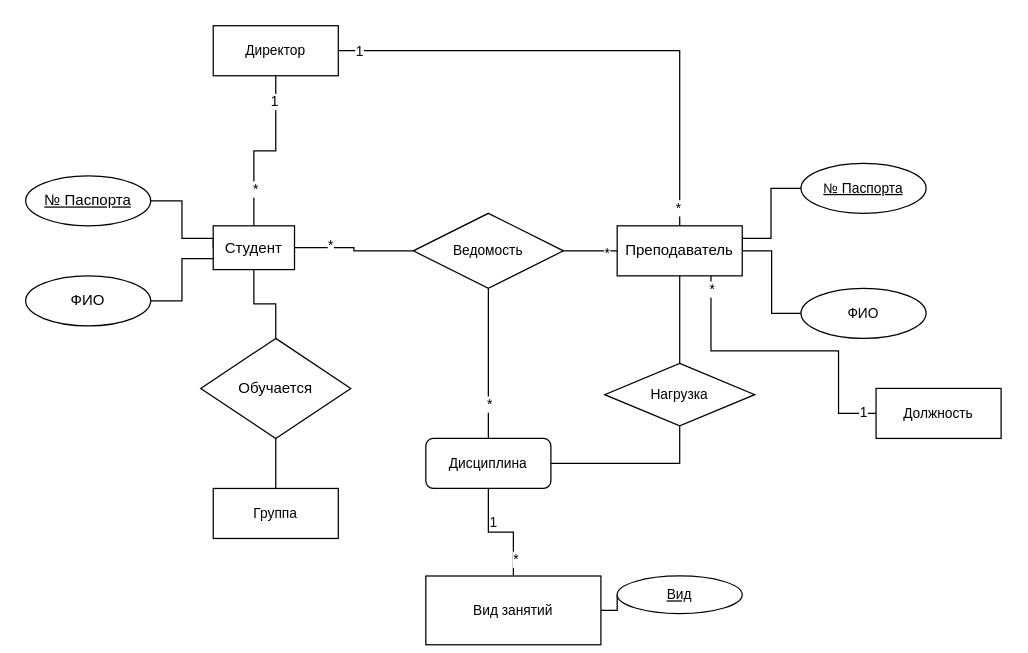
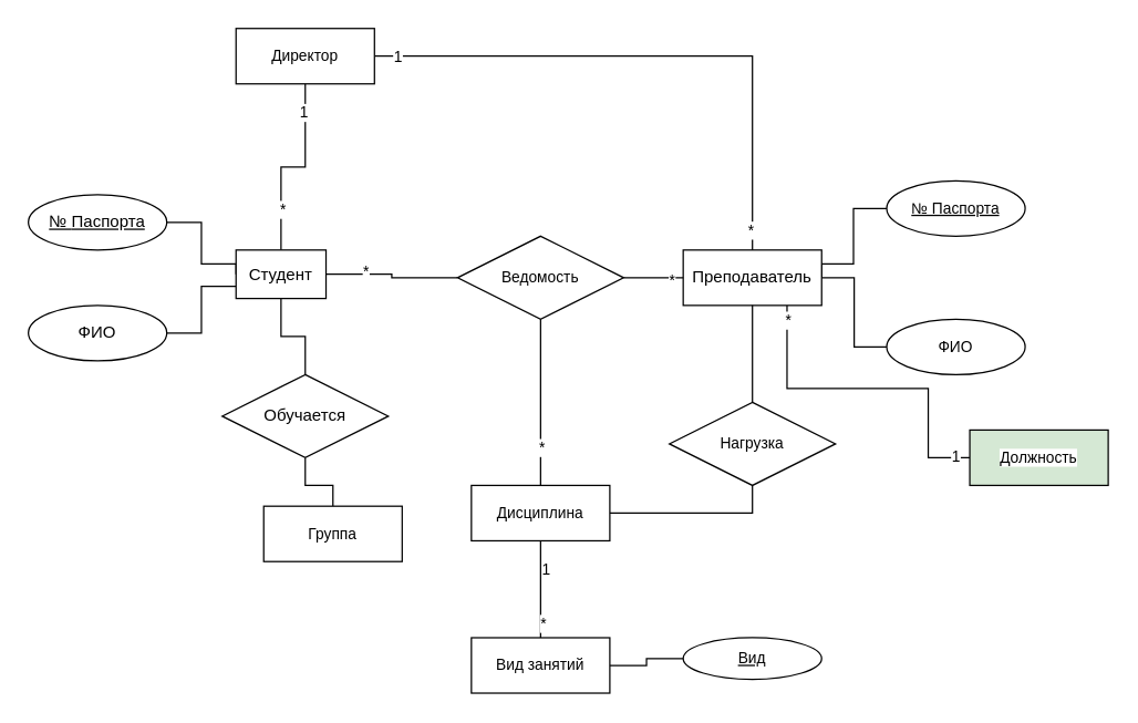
- <mxCell id="20" value="Обучается" style="shape=rhombus;perimeter=rhombusPerimeter;whiteSpace=wrap;html=1;align=center;" vertex="1" parent="1"><mxGeometry x="160" y="270" width="120" height="80" as="geometry" /></mxCell>
+ <mxCell id="20" value="Обучается" style="shape=rhombus;perimeter=rhombusPerimeter;whiteSpace=wrap;html=1;align=center;" vertex="1" parent="1"><mxGeometry x="160" y="270" width="120" height="60" as="geometry" /></mxCell>
- <mxCell id="39" value="Нагрузка" style="shape=rhombus;perimeter=rhombusPerimeter;whiteSpace=wrap;html=1;align=center;fontFamily=Helvetica;fontSize=11;fontColor=default;labelBackgroundColor=default;" vertex="1" parent="1"><mxGeometry x="483" y="290" width="120" height="50" as="geometry" /></mxCell>
+ <mxCell id="39" value="Нагрузка" style="shape=rhombus;perimeter=rhombusPerimeter;whiteSpace=wrap;html=1;align=center;fontFamily=Helvetica;fontSize=11;fontColor=default;labelBackgroundColor=default;" vertex="1" parent="1"><mxGeometry x="483" y="290" width="120" height="60" as="geometry" /></mxCell>
- <mxCell id="43" value="Должность" style="whiteSpace=wrap;html=1;align=center;fontFamily=Helvetica;fontSize=11;fontColor=default;labelBackgroundColor=default;" vertex="1" parent="1"><mxGeometry x="700" y="310" width="100" height="40" as="geometry" /></mxCell>
+ <mxCell id="43" value="Должность" style="whiteSpace=wrap;html=1;align=center;fontFamily=Helvetica;fontSize=11;fontColor=default;labelBackgroundColor=default;fillColor=#d5e8d4;" vertex="1" parent="1"><mxGeometry x="700" y="310" width="100" height="40" as="geometry" /></mxCell>
- <mxCell id="33" value="Дисциплина" style="whiteSpace=wrap;html=1;align=center;fontFamily=Helvetica;fontSize=11;fontColor=default;labelBackgroundColor=default;rounded=1;" vertex="1" parent="1"><mxGeometry x="340" y="350" width="100" height="40" as="geometry" /></mxCell>
+ <mxCell id="33" value="Дисциплина" style="whiteSpace=wrap;html=1;align=center;fontFamily=Helvetica;fontSize=11;fontColor=default;labelBackgroundColor=default;" vertex="1" parent="1"><mxGeometry x="340" y="350" width="100" height="40" as="geometry" /></mxCell>
- <mxCell id="21" value="Группа" style="whiteSpace=wrap;html=1;align=center;fontFamily=Helvetica;fontSize=11;fontColor=default;labelBackgroundColor=default;" vertex="1" parent="1"><mxGeometry x="170" y="390" width="100" height="40" as="geometry" /></mxCell>
+ <mxCell id="21" value="Группа" style="whiteSpace=wrap;html=1;align=center;fontFamily=Helvetica;fontSize=11;fontColor=default;labelBackgroundColor=default;" vertex="1" parent="1"><mxGeometry x="190" y="365" width="100" height="40" as="geometry" /></mxCell>
- <mxCell id="41" value="Вид занятий" style="whiteSpace=wrap;html=1;align=center;fontFamily=Helvetica;fontSize=11;fontColor=default;labelBackgroundColor=default;" vertex="1" parent="1"><mxGeometry x="340" y="460" width="140" height="55" as="geometry" /></mxCell>
+ <mxCell id="41" value="Вид занятий" style="whiteSpace=wrap;html=1;align=center;fontFamily=Helvetica;fontSize=11;fontColor=default;labelBackgroundColor=default;" vertex="1" parent="1"><mxGeometry x="340" y="460" width="100" height="40" as="geometry" /></mxCell>
